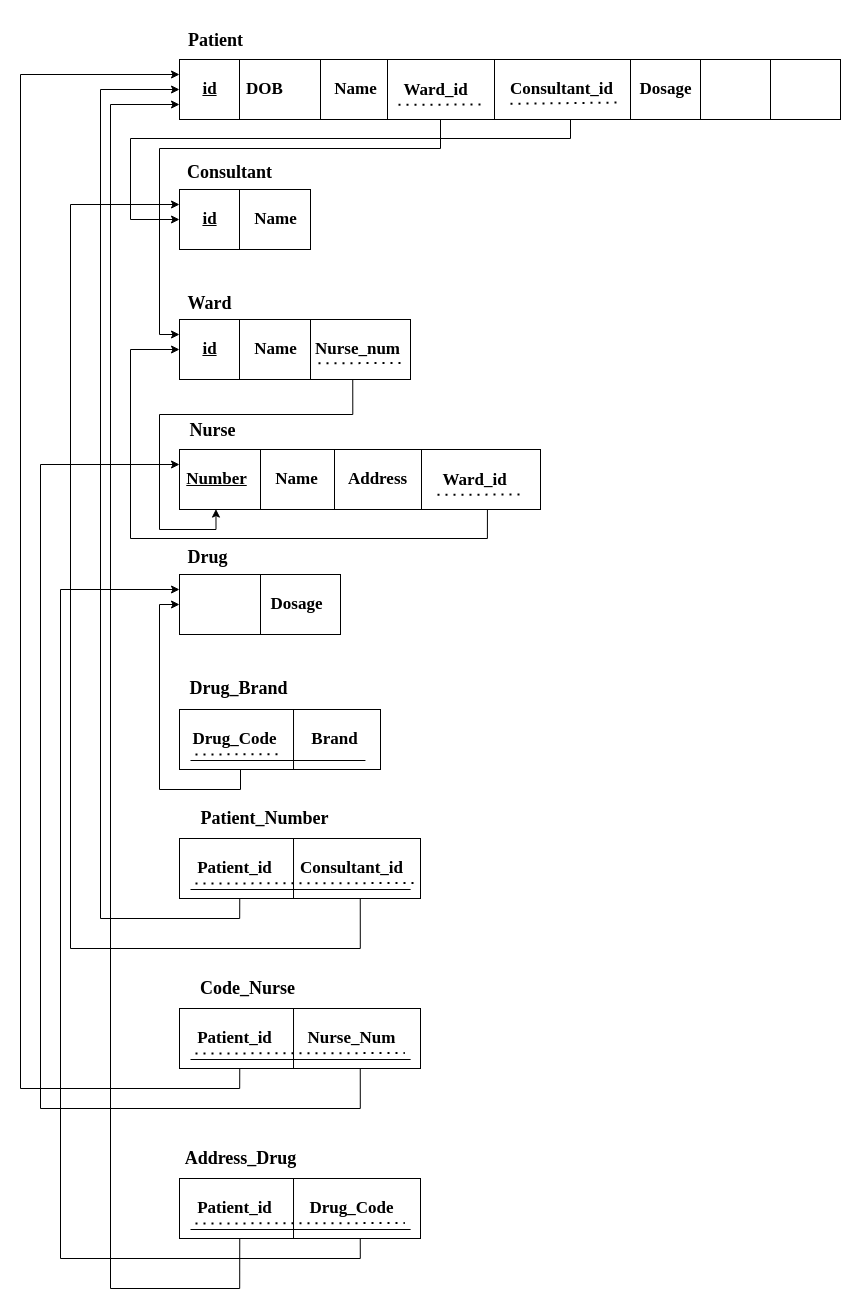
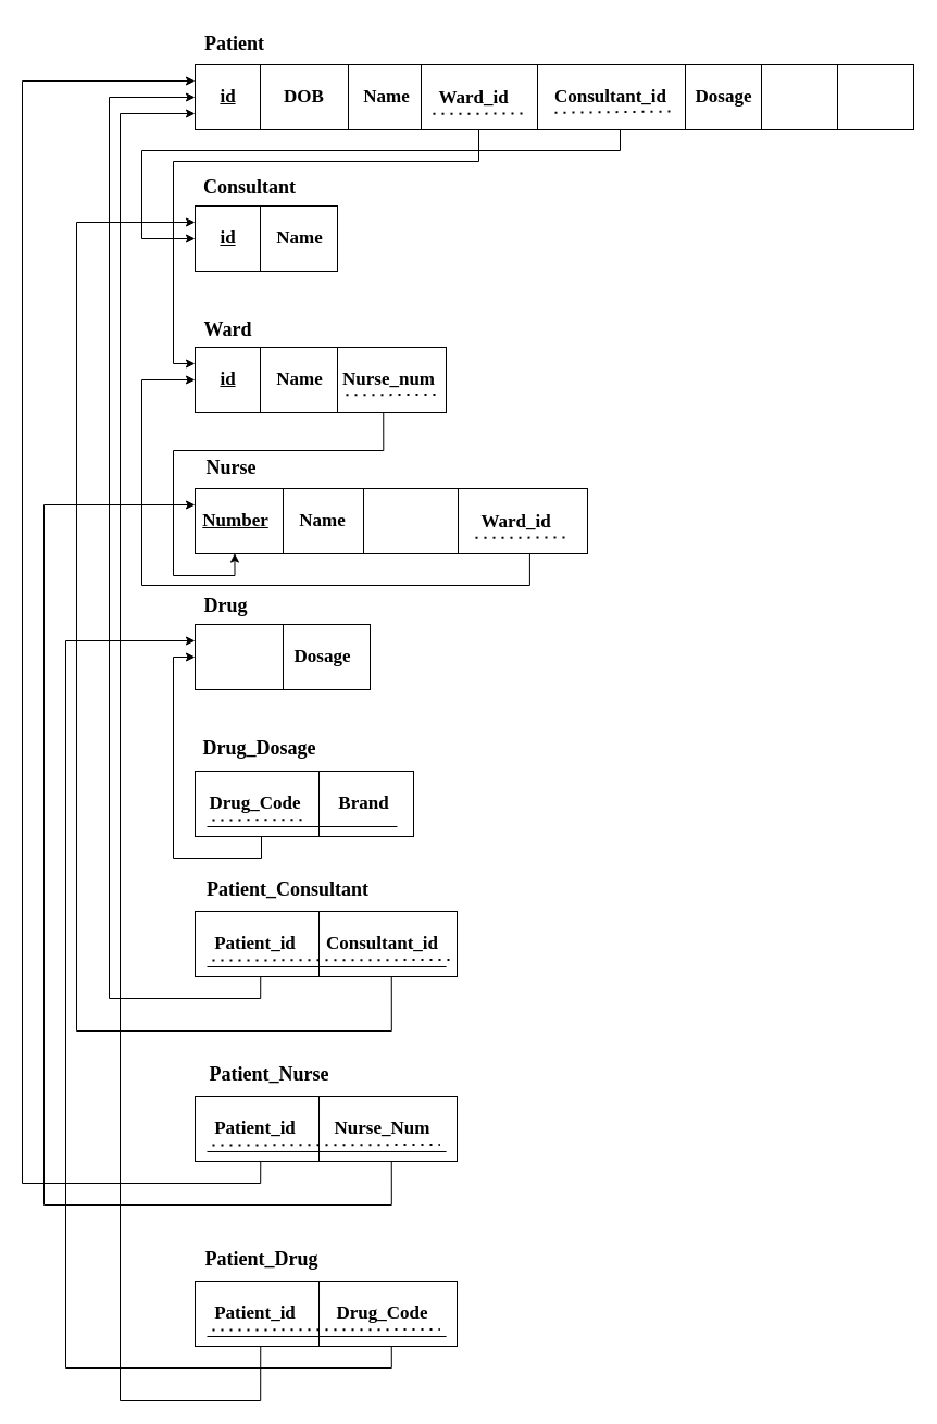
- <mxCell id="8" value="&lt;font style=&quot;font-size: 17px;&quot;&gt;&lt;b&gt;DOB&lt;/b&gt;&lt;/font&gt;" style="text;html=1;align=center;verticalAlign=middle;resizable=0;points=[];autosize=1;strokeColor=none;fillColor=none;fontFamily=Architects Daughter;fontSource=https%3A%2F%2Ffonts.googleapis.com%2Fcss%3Ffamily%3DArchitects%2BDaughter;" vertex="1" parent="1"><mxGeometry x="234" y="74" width="60" height="30" as="geometry" /></mxCell>
+ <mxCell id="8" value="&lt;font style=&quot;font-size: 17px;&quot;&gt;&lt;b&gt;DOB&lt;/b&gt;&lt;/font&gt;" style="text;html=1;align=center;verticalAlign=middle;resizable=0;points=[];autosize=1;strokeColor=none;fillColor=none;fontFamily=Architects Daughter;fontSource=https%3A%2F%2Ffonts.googleapis.com%2Fcss%3Ffamily%3DArchitects%2BDaughter;" vertex="1" parent="1"><mxGeometry x="249" y="74" width="60" height="30" as="geometry" /></mxCell>
- <mxCell id="28" value="&lt;font style=&quot;font-size: 17px;&quot;&gt;&lt;b&gt;Address&lt;/b&gt;&lt;/font&gt;" style="text;html=1;align=center;verticalAlign=middle;resizable=0;points=[];autosize=1;strokeColor=none;fillColor=none;fontFamily=Architects Daughter;fontSource=https%3A%2F%2Ffonts.googleapis.com%2Fcss%3Ffamily%3DArchitects%2BDaughter;" vertex="1" parent="1"><mxGeometry x="332" y="464" width="90" height="30" as="geometry" /></mxCell>
- <mxCell id="38" value="&lt;span style=&quot;font-size: 18px;&quot;&gt;&lt;b style=&quot;font-size: 18px;&quot;&gt;Drug_Brand&lt;/b&gt;&lt;/span&gt;" style="text;html=1;align=center;verticalAlign=middle;resizable=0;points=[];autosize=1;strokeColor=none;fillColor=none;fontFamily=Architects Daughter;fontSource=https%3A%2F%2Ffonts.googleapis.com%2Fcss%3Ffamily%3DArchitects%2BDaughter;fontSize=18;" vertex="1" parent="1"><mxGeometry x="173" y="668" width="130" height="40" as="geometry" /></mxCell>
+ <mxCell id="38" value="&lt;span style=&quot;font-size: 18px;&quot;&gt;&lt;b style=&quot;font-size: 18px;&quot;&gt;Drug_Dosage&lt;/b&gt;&lt;/span&gt;" style="text;html=1;align=center;verticalAlign=middle;resizable=0;points=[];autosize=1;strokeColor=none;fillColor=none;fontFamily=Architects Daughter;fontSource=https%3A%2F%2Ffonts.googleapis.com%2Fcss%3Ffamily%3DArchitects%2BDaughter;fontSize=18;" vertex="1" parent="1"><mxGeometry x="173" y="668" width="130" height="40" as="geometry" /></mxCell>
- <mxCell id="63" value="&lt;span style=&quot;font-size: 18px;&quot;&gt;&lt;b style=&quot;font-size: 18px;&quot;&gt;Patient_Number&lt;/b&gt;&lt;/span&gt;" style="text;html=1;align=center;verticalAlign=middle;resizable=0;points=[];autosize=1;strokeColor=none;fillColor=none;fontFamily=Architects Daughter;fontSource=https%3A%2F%2Ffonts.googleapis.com%2Fcss%3Ffamily%3DArchitects%2BDaughter;fontSize=18;" vertex="1" parent="1"><mxGeometry x="174" y="798" width="180" height="40" as="geometry" /></mxCell>
+ <mxCell id="63" value="&lt;span style=&quot;font-size: 18px;&quot;&gt;&lt;b style=&quot;font-size: 18px;&quot;&gt;Patient_Consultant&lt;/b&gt;&lt;/span&gt;" style="text;html=1;align=center;verticalAlign=middle;resizable=0;points=[];autosize=1;strokeColor=none;fillColor=none;fontFamily=Architects Daughter;fontSource=https%3A%2F%2Ffonts.googleapis.com%2Fcss%3Ffamily%3DArchitects%2BDaughter;fontSize=18;" vertex="1" parent="1"><mxGeometry x="174" y="798" width="180" height="40" as="geometry" /></mxCell>
- <mxCell id="72" value="&lt;span style=&quot;font-size: 18px;&quot;&gt;&lt;b style=&quot;font-size: 18px;&quot;&gt;Code_Nurse&lt;/b&gt;&lt;/span&gt;" style="text;html=1;align=center;verticalAlign=middle;resizable=0;points=[];autosize=1;strokeColor=none;fillColor=none;fontFamily=Architects Daughter;fontSource=https%3A%2F%2Ffonts.googleapis.com%2Fcss%3Ffamily%3DArchitects%2BDaughter;fontSize=18;" vertex="1" parent="1"><mxGeometry x="177" y="968" width="140" height="40" as="geometry" /></mxCell>
+ <mxCell id="72" value="&lt;span style=&quot;font-size: 18px;&quot;&gt;&lt;b style=&quot;font-size: 18px;&quot;&gt;Patient_Nurse&lt;/b&gt;&lt;/span&gt;" style="text;html=1;align=center;verticalAlign=middle;resizable=0;points=[];autosize=1;strokeColor=none;fillColor=none;fontFamily=Architects Daughter;fontSource=https%3A%2F%2Ffonts.googleapis.com%2Fcss%3Ffamily%3DArchitects%2BDaughter;fontSize=18;" vertex="1" parent="1"><mxGeometry x="177" y="968" width="140" height="40" as="geometry" /></mxCell>
- <mxCell id="85" value="&lt;span style=&quot;font-size: 18px;&quot;&gt;&lt;b style=&quot;font-size: 18px;&quot;&gt;Address_Drug&lt;/b&gt;&lt;/span&gt;" style="text;html=1;align=center;verticalAlign=middle;resizable=0;points=[];autosize=1;strokeColor=none;fillColor=none;fontFamily=Architects Daughter;fontSource=https%3A%2F%2Ffonts.googleapis.com%2Fcss%3Ffamily%3DArchitects%2BDaughter;fontSize=18;" vertex="1" parent="1"><mxGeometry x="175" y="1138" width="130" height="40" as="geometry" /></mxCell>
+ <mxCell id="85" value="&lt;span style=&quot;font-size: 18px;&quot;&gt;&lt;b style=&quot;font-size: 18px;&quot;&gt;Patient_Drug&lt;/b&gt;&lt;/span&gt;" style="text;html=1;align=center;verticalAlign=middle;resizable=0;points=[];autosize=1;strokeColor=none;fillColor=none;fontFamily=Architects Daughter;fontSource=https%3A%2F%2Ffonts.googleapis.com%2Fcss%3Ffamily%3DArchitects%2BDaughter;fontSize=18;" vertex="1" parent="1"><mxGeometry x="175" y="1138" width="130" height="40" as="geometry" /></mxCell>
